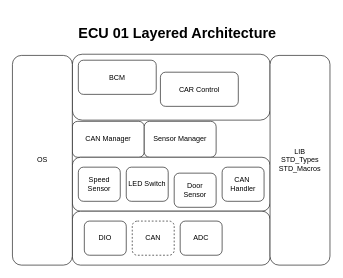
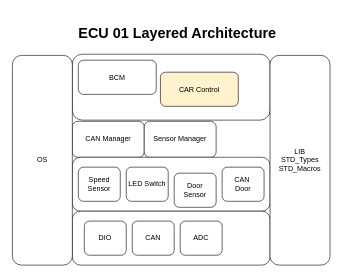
- <mxCell id="9" value="CAR Control" style="rounded=1;whiteSpace=wrap;html=1;" vertex="1" parent="1"><mxGeometry x="267" y="120" width="130" height="57" as="geometry" /></mxCell>
+ <mxCell id="9" value="CAR Control" style="rounded=1;whiteSpace=wrap;html=1;fillColor=#fff2cc;" vertex="1" parent="1"><mxGeometry x="267" y="120" width="130" height="57" as="geometry" /></mxCell>
- <mxCell id="14" value="CAN&amp;nbsp;&lt;br&gt;Handler" style="rounded=1;whiteSpace=wrap;html=1;" vertex="1" parent="1"><mxGeometry x="370" y="278.5" width="70" height="57" as="geometry" /></mxCell>
+ <mxCell id="14" value="CAN&amp;nbsp;&lt;br&gt;Door" style="rounded=1;whiteSpace=wrap;html=1;" vertex="1" parent="1"><mxGeometry x="370" y="278.5" width="70" height="57" as="geometry" /></mxCell>
- <mxCell id="16" value="CAN" style="rounded=1;whiteSpace=wrap;html=1;dashed=1;" vertex="1" parent="1"><mxGeometry x="220" y="368.5" width="70" height="57" as="geometry" /></mxCell>
+ <mxCell id="16" value="CAN" style="rounded=1;whiteSpace=wrap;html=1;" vertex="1" parent="1"><mxGeometry x="220" y="368.5" width="70" height="57" as="geometry" /></mxCell>
